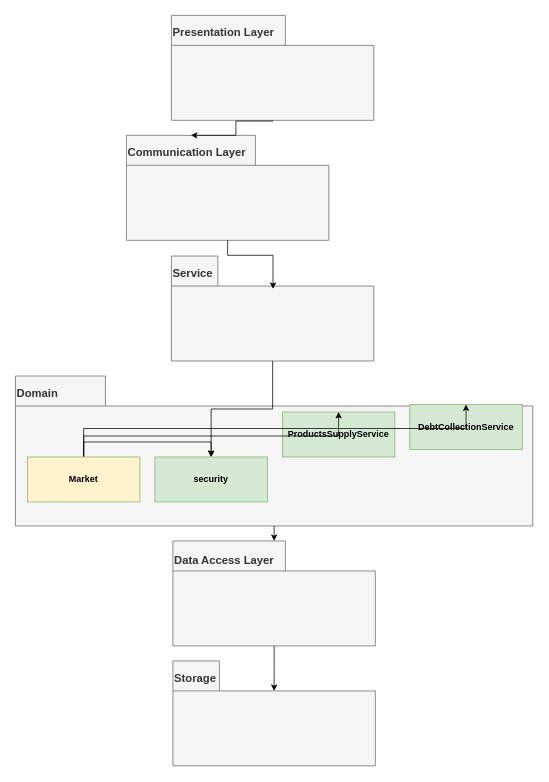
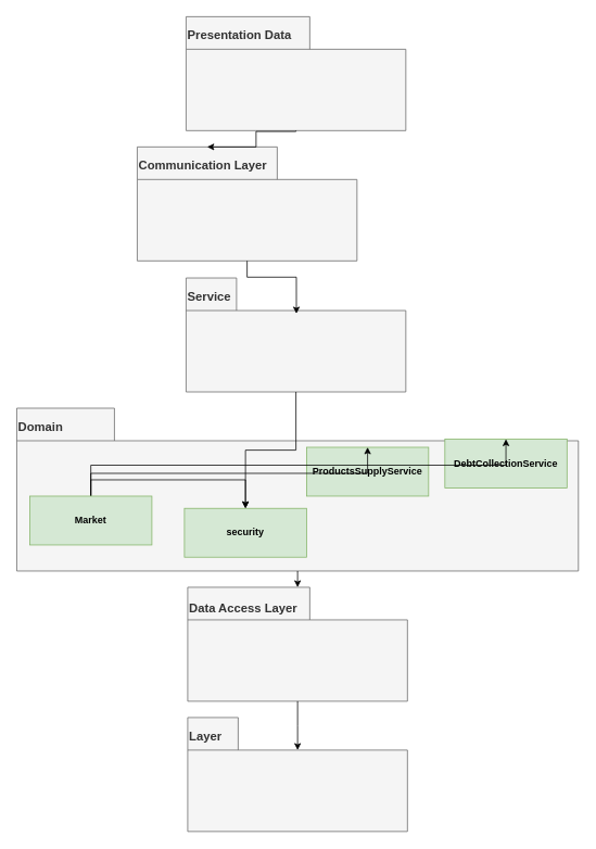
- <mxCell id="12" value="&lt;font style=&quot;font-size: 15px ; line-height: 0.5&quot;&gt;Presentation Layer&lt;/font&gt;" style="shape=folder;fontStyle=1;spacingTop=10;tabWidth=152;tabHeight=40;tabPosition=left;html=1;align=left;verticalAlign=top;fillColor=#f5f5f5;fontColor=#333333;strokeColor=#666666;" vertex="1" parent="1"><mxGeometry x="228" y="20" width="270" height="140" as="geometry" /></mxCell>
+ <mxCell id="12" value="&lt;font style=&quot;font-size: 15px ; line-height: 0.5&quot;&gt;Presentation Data&lt;/font&gt;" style="shape=folder;fontStyle=1;spacingTop=10;tabWidth=152;tabHeight=40;tabPosition=left;html=1;align=left;verticalAlign=top;fillColor=#f5f5f5;fontColor=#333333;strokeColor=#666666;" vertex="1" parent="1"><mxGeometry x="228" y="20" width="270" height="140" as="geometry" /></mxCell>
- <mxCell id="10" value="&lt;b&gt;Market&lt;/b&gt;" style="rounded=0;whiteSpace=wrap;html=1;fillColor=#fff2cc;strokeColor=#82b366;" parent="1" vertex="1"><mxGeometry x="36" y="609" width="150" height="60" as="geometry" /></mxCell>
+ <mxCell id="10" value="&lt;b&gt;Market&lt;/b&gt;" style="rounded=0;whiteSpace=wrap;html=1;fillColor=#d5e8d4;strokeColor=#82b366;" parent="1" vertex="1"><mxGeometry x="36" y="609" width="150" height="60" as="geometry" /></mxCell>
- <mxCell id="6" value="&lt;b&gt;security&lt;/b&gt;" style="rounded=0;whiteSpace=wrap;html=1;fillColor=#d5e8d4;strokeColor=#82b366;" parent="1" vertex="1"><mxGeometry x="206" y="609" width="150" height="60" as="geometry" /></mxCell>
+ <mxCell id="6" value="&lt;b&gt;security&lt;/b&gt;" style="rounded=0;whiteSpace=wrap;html=1;fillColor=#d5e8d4;strokeColor=#82b366;" parent="1" vertex="1"><mxGeometry x="226" y="624" width="150" height="60" as="geometry" /></mxCell>
- <mxCell id="16" value="&lt;font style=&quot;font-size: 15px ; line-height: 0.5&quot;&gt;Storage&lt;/font&gt;" style="shape=folder;fontStyle=1;spacingTop=10;tabWidth=62;tabHeight=40;tabPosition=left;html=1;align=left;verticalAlign=top;fillColor=#f5f5f5;fontColor=#333333;strokeColor=#666666;" vertex="1" parent="1"><mxGeometry x="230" y="881" width="270" height="140" as="geometry" /></mxCell>
+ <mxCell id="16" value="&lt;font style=&quot;font-size: 15px ; line-height: 0.5&quot;&gt;Layer&lt;/font&gt;" style="shape=folder;fontStyle=1;spacingTop=10;tabWidth=62;tabHeight=40;tabPosition=left;html=1;align=left;verticalAlign=top;fillColor=#f5f5f5;fontColor=#333333;strokeColor=#666666;" vertex="1" parent="1"><mxGeometry x="230" y="881" width="270" height="140" as="geometry" /></mxCell>
